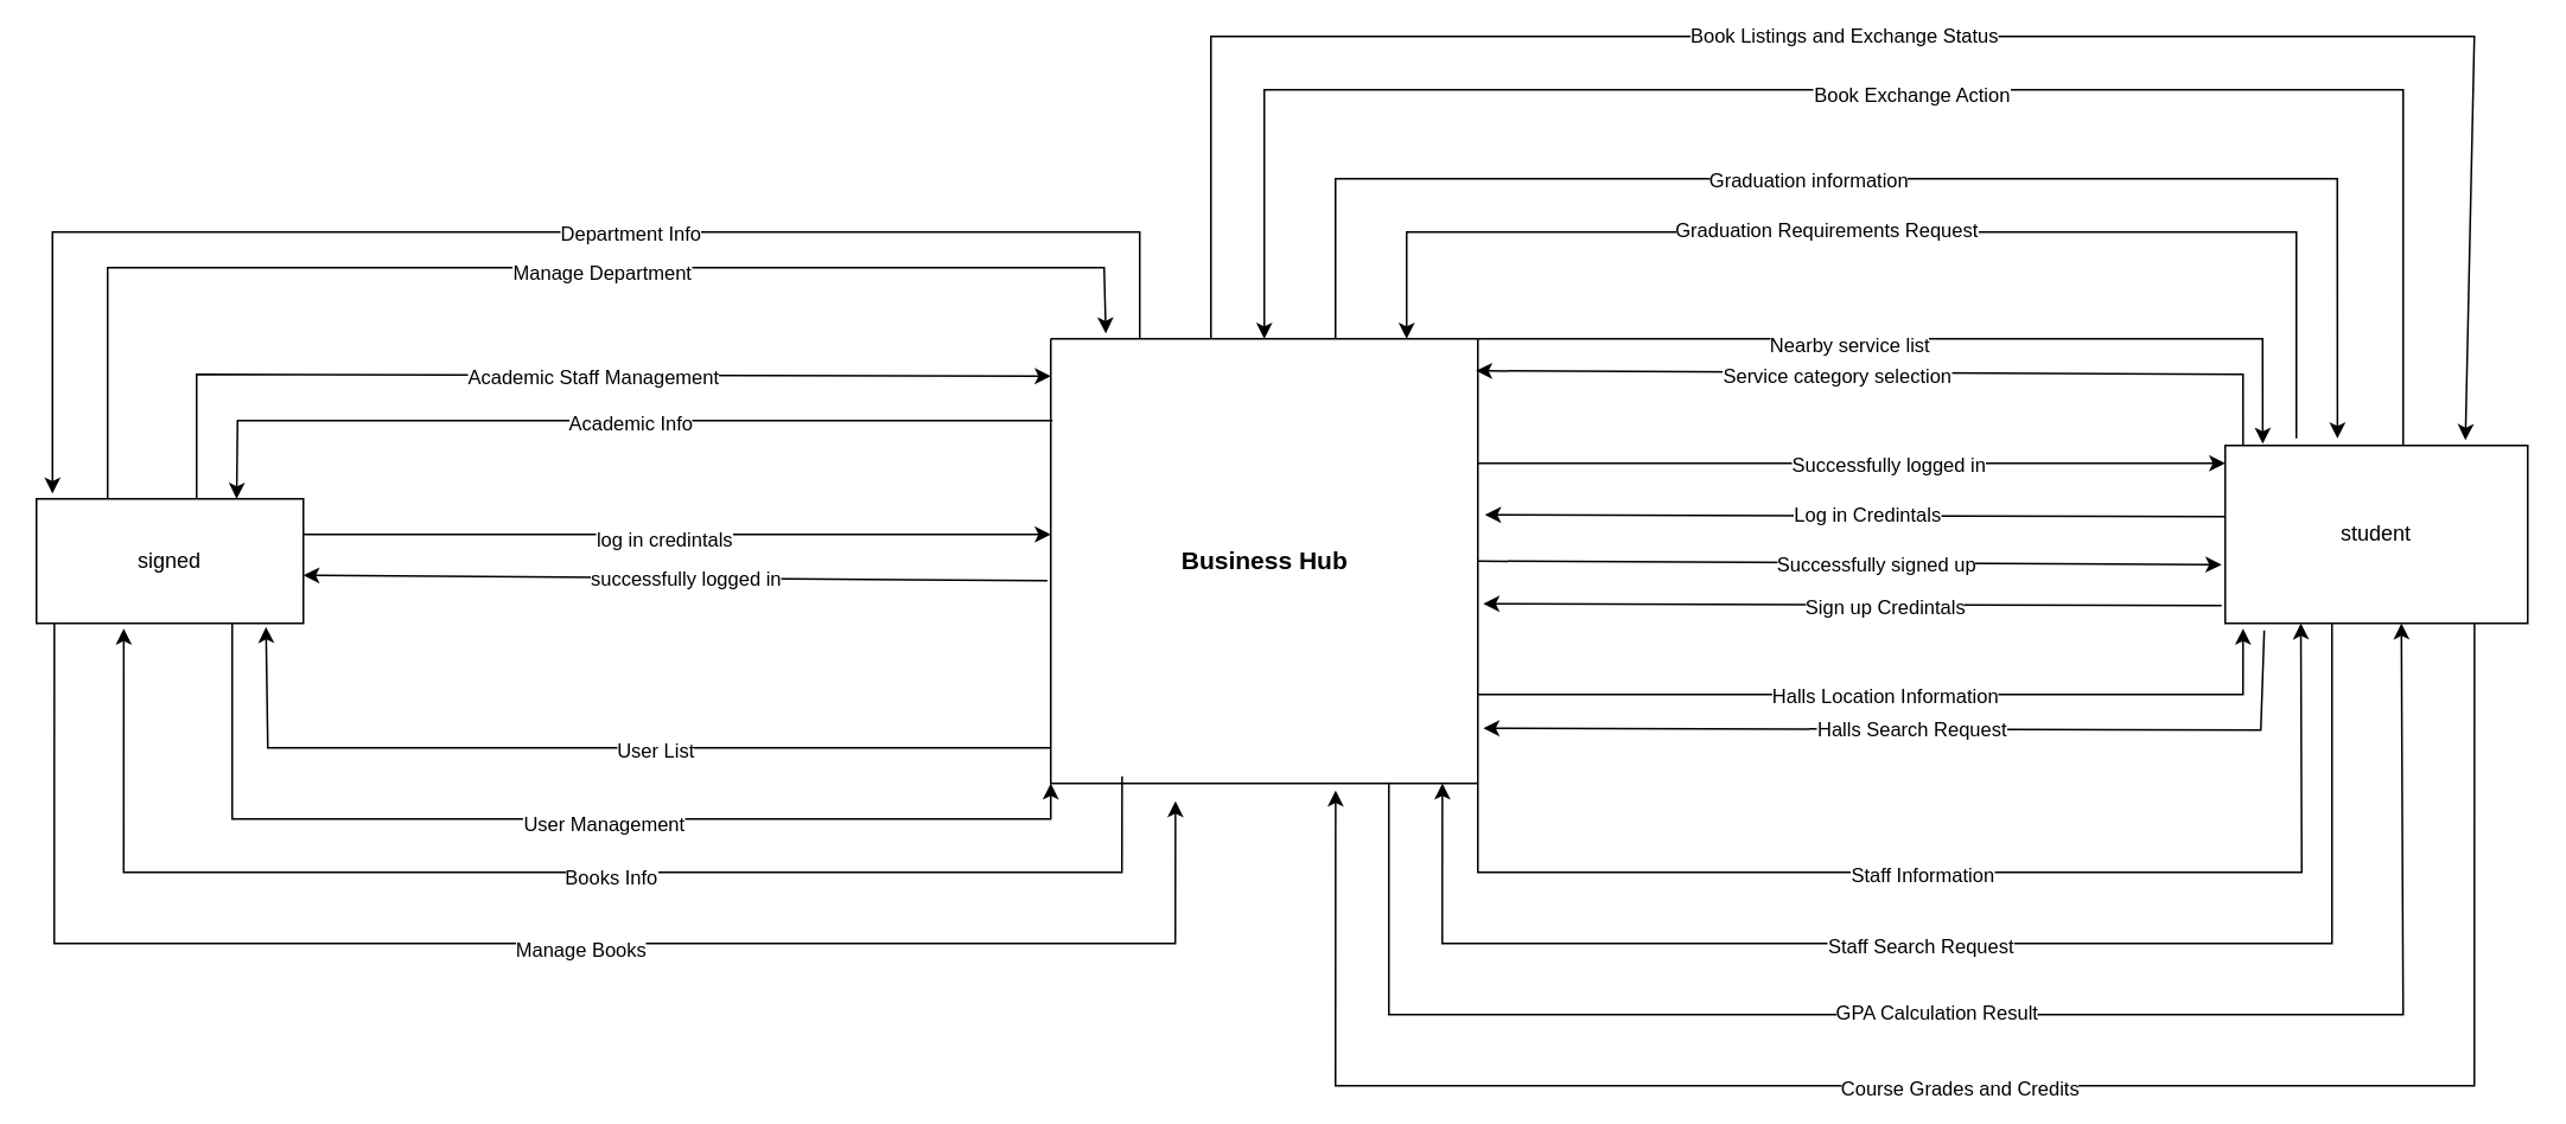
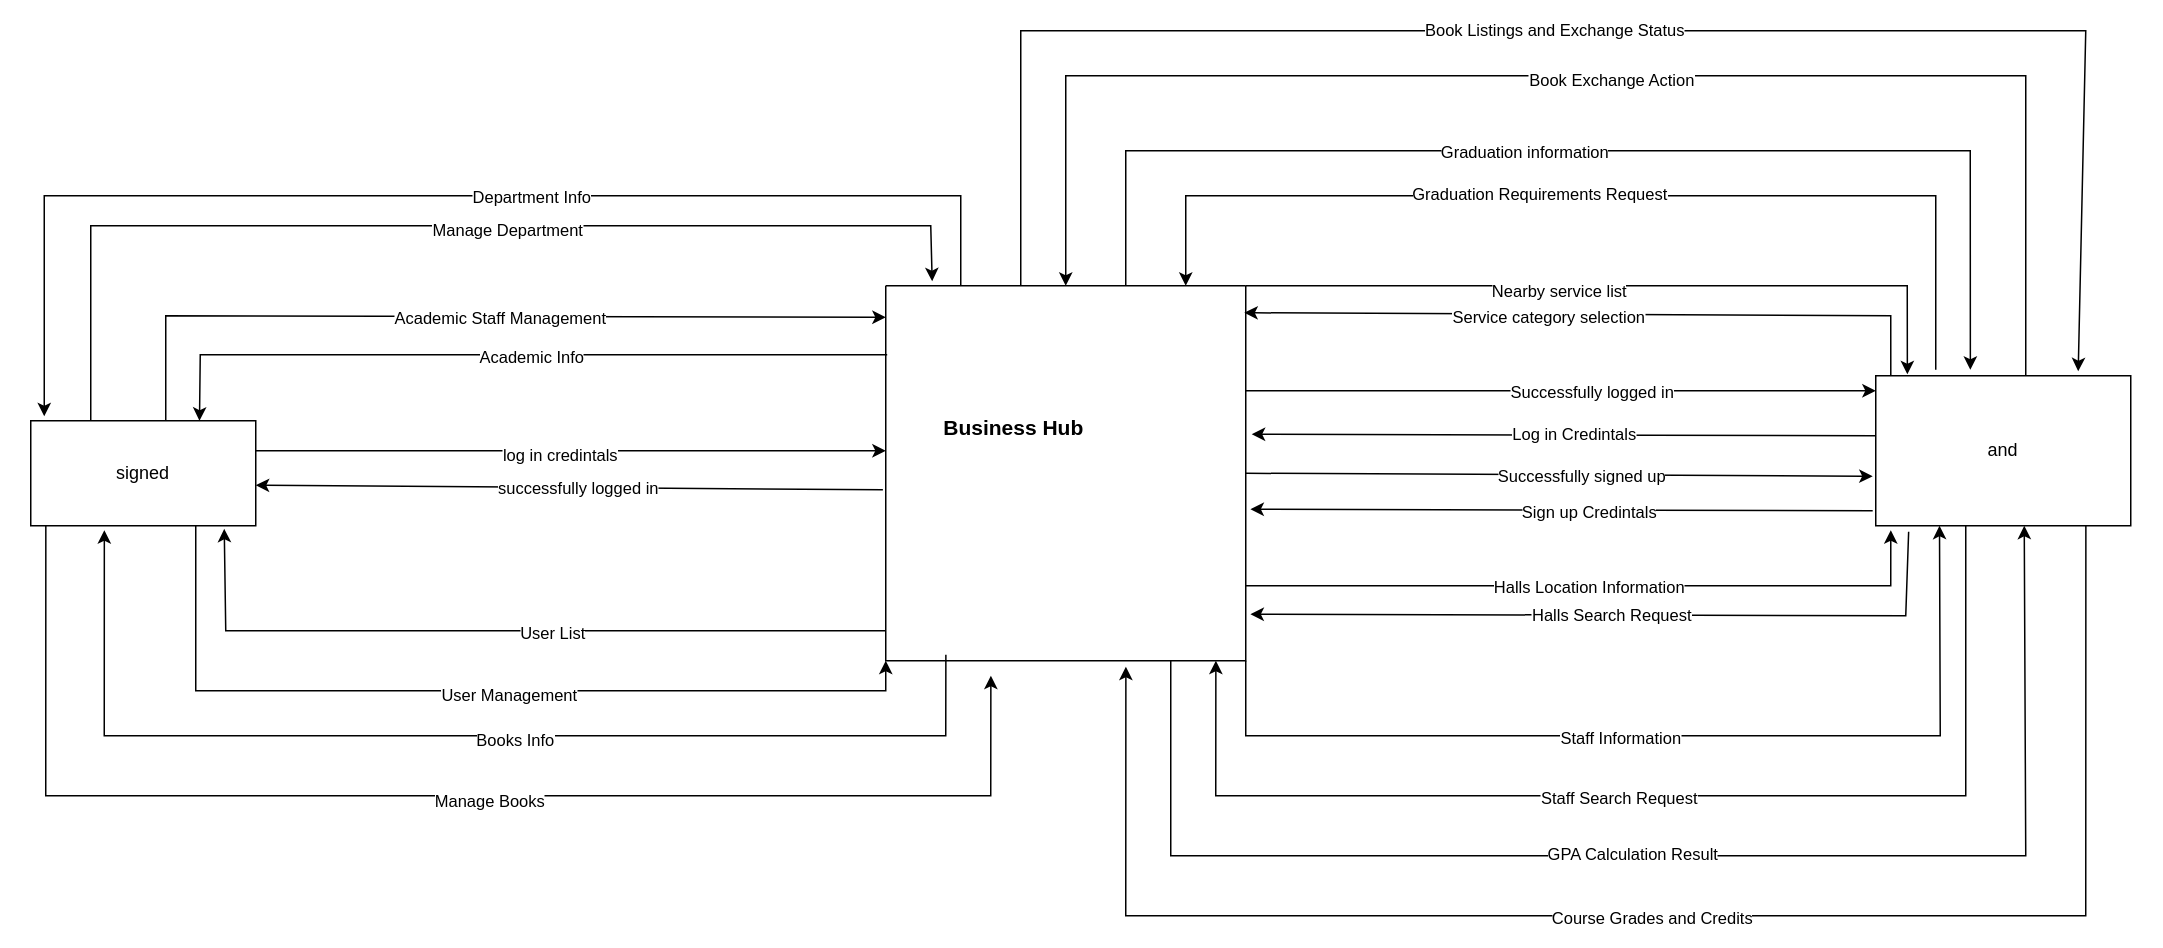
- <mxCell id="25" value="student" style="rounded=0;whiteSpace=wrap;html=1;" vertex="1" parent="1"><mxGeometry x="1250" y="250" width="170" height="100" as="geometry" /></mxCell>
+ <mxCell id="25" value="and" style="rounded=0;whiteSpace=wrap;html=1;" vertex="1" parent="1"><mxGeometry x="1250" y="250" width="170" height="100" as="geometry" /></mxCell>
- <mxCell id="3" value="&lt;font style=&quot;font-size: 14px;&quot;&gt;&lt;b&gt;Business Hub&lt;/b&gt;&lt;/font&gt;" style="text;html=1;align=center;verticalAlign=middle;resizable=0;points=[];autosize=1;strokeColor=none;fillColor=none;" vertex="1" parent="2"><mxGeometry x="60" y="110" width="120" height="30" as="geometry" /></mxCell>
+ <mxCell id="3" value="&lt;font style=&quot;font-size: 14px;&quot;&gt;&lt;b&gt;Business Hub&lt;/b&gt;&lt;/font&gt;" style="text;html=1;align=center;verticalAlign=middle;resizable=0;points=[];autosize=1;strokeColor=none;fillColor=none;" vertex="1" parent="2"><mxGeometry x="25" y="80" width="120" height="30" as="geometry" /></mxCell>
